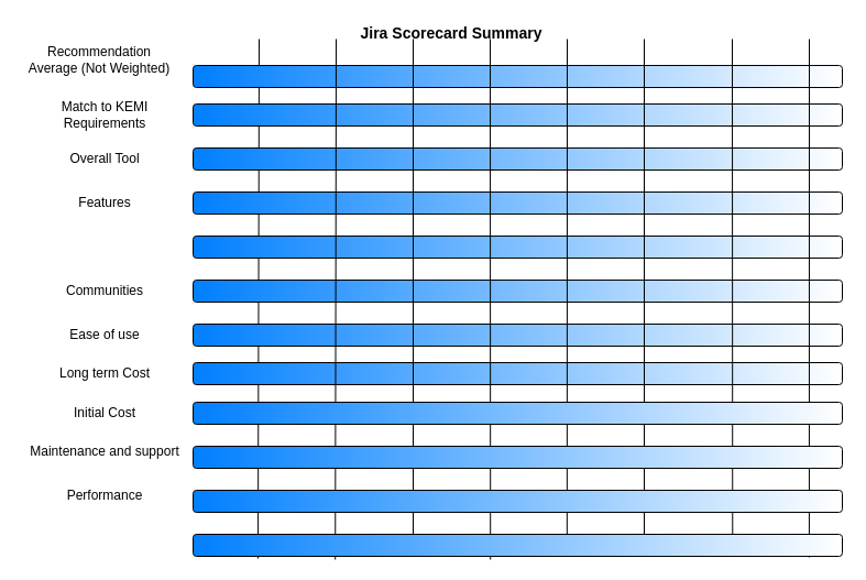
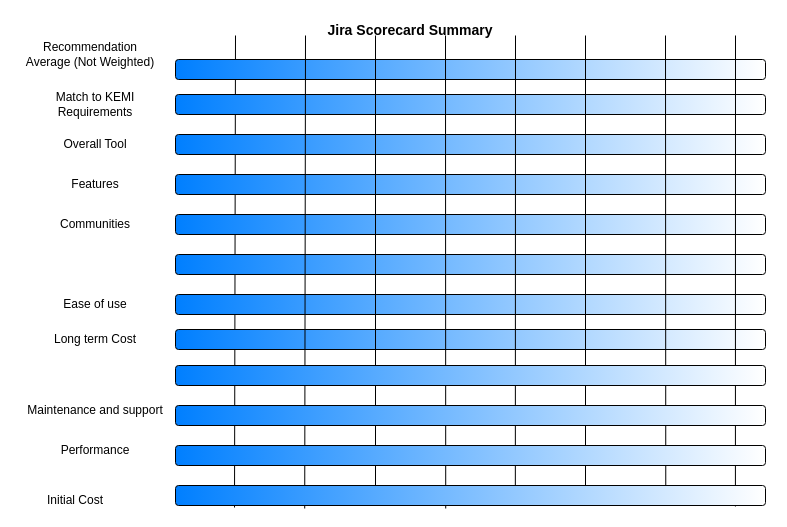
- <mxCell id="6" value="Communities" style="text;html=1;strokeColor=none;fillColor=none;align=center;verticalAlign=middle;whiteSpace=wrap;rounded=0;labelBackgroundColor=#ffffff;" vertex="1" parent="1"><mxGeometry x="25" y="249" width="140" height="30" as="geometry" /></mxCell>
+ <mxCell id="6" value="Communities" style="text;html=1;strokeColor=none;fillColor=none;align=center;verticalAlign=middle;whiteSpace=wrap;rounded=0;labelBackgroundColor=#ffffff;" vertex="1" parent="1"><mxGeometry x="25" y="209" width="140" height="30" as="geometry" /></mxCell>
- <mxCell id="25" value="Initial Cost" style="text;html=1;strokeColor=none;fillColor=none;align=center;verticalAlign=middle;whiteSpace=wrap;rounded=0;labelBackgroundColor=#ffffff;" vertex="1" parent="1"><mxGeometry x="25" y="360" width="140" height="30" as="geometry" /></mxCell>
+ <mxCell id="25" value="Initial Cost" style="text;html=1;strokeColor=none;fillColor=none;align=center;verticalAlign=middle;whiteSpace=wrap;rounded=0;labelBackgroundColor=#ffffff;" vertex="1" parent="1"><mxGeometry x="5" y="485" width="140" height="30" as="geometry" /></mxCell>
